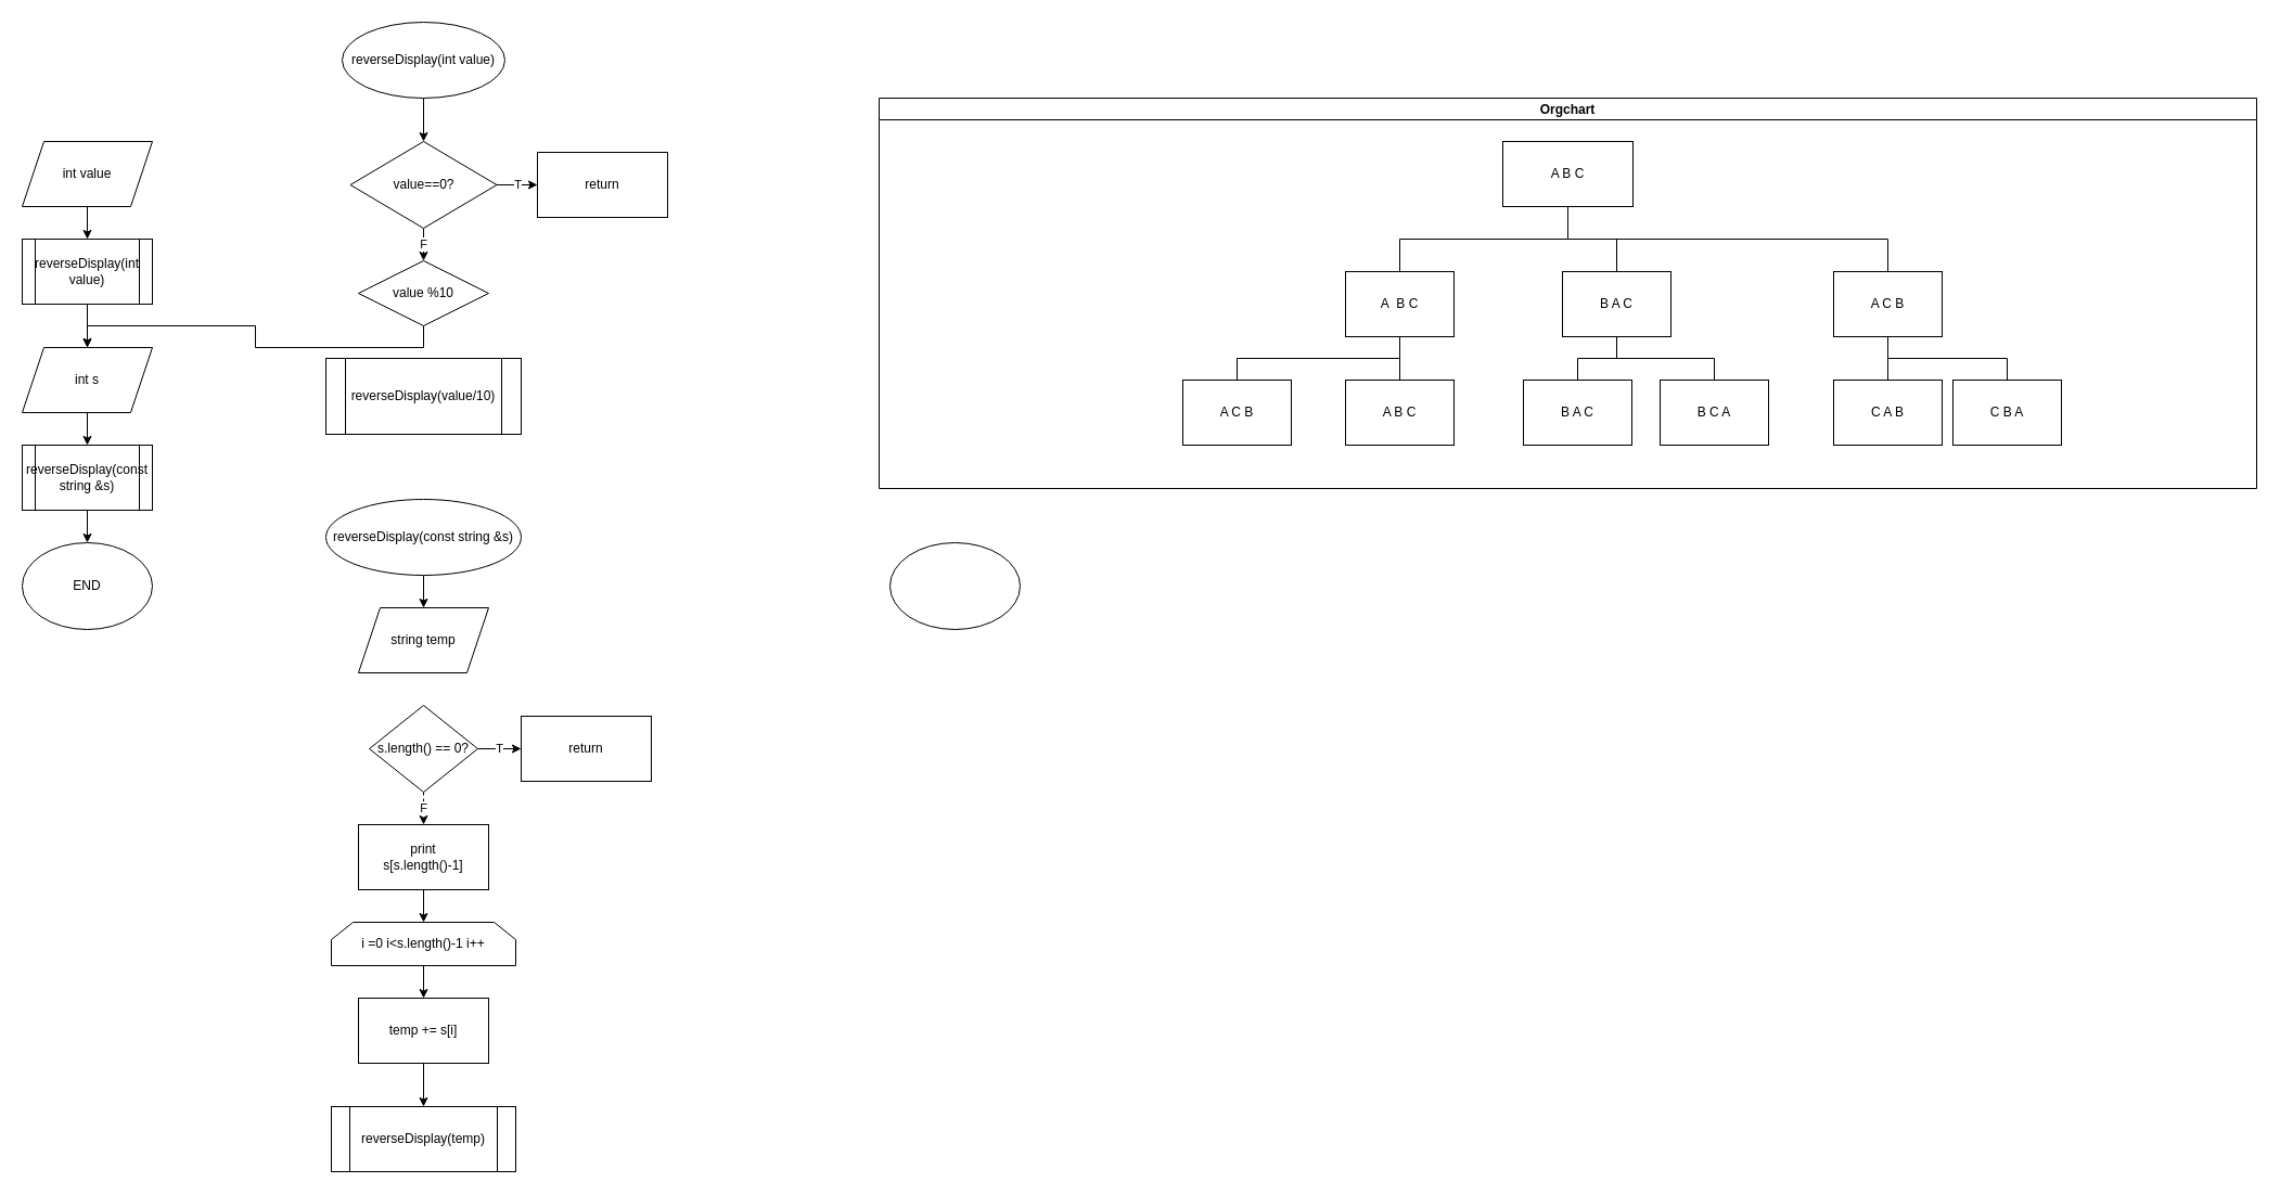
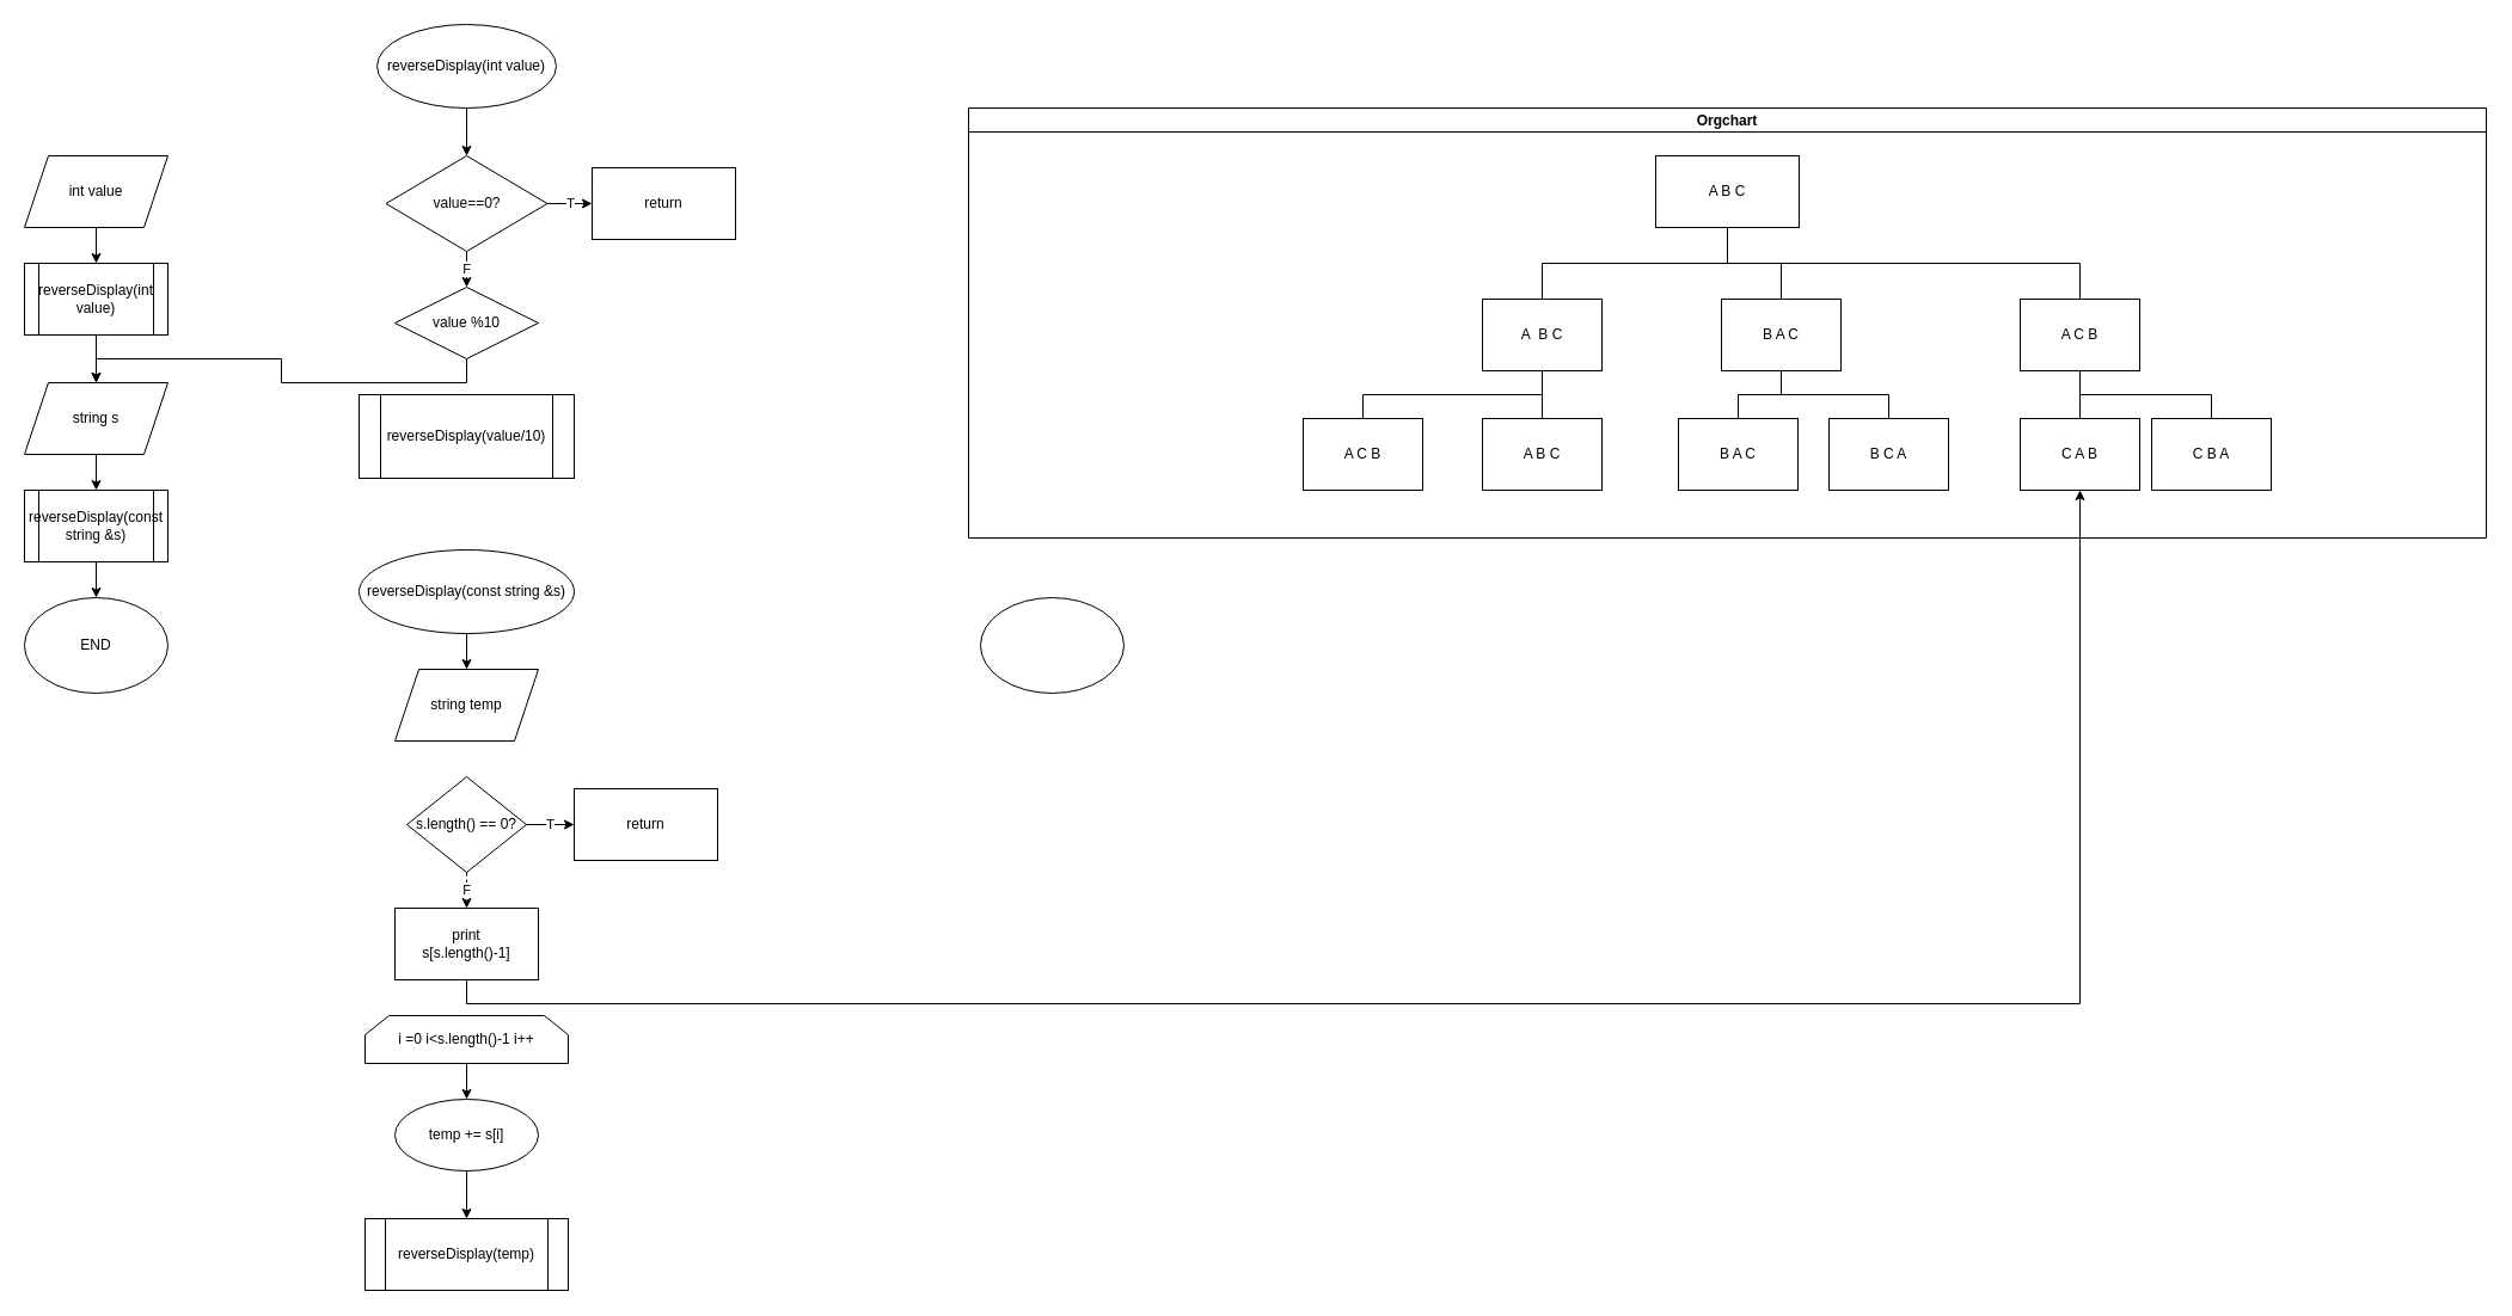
- <mxCell id="15" value="int s" style="shape=parallelogram;perimeter=parallelogramPerimeter;whiteSpace=wrap;html=1;fixedSize=1;" vertex="1" parent="1"><mxGeometry x="20" y="320" width="120" height="60" as="geometry" /></mxCell>
+ <mxCell id="15" value="string s" style="shape=parallelogram;perimeter=parallelogramPerimeter;whiteSpace=wrap;html=1;fixedSize=1;" vertex="1" parent="1"><mxGeometry x="20" y="320" width="120" height="60" as="geometry" /></mxCell>
- <mxCell id="27" style="edgeStyle=orthogonalEdgeStyle;rounded=0;orthogonalLoop=1;jettySize=auto;html=1;exitX=0.5;exitY=1;exitDx=0;exitDy=0;entryX=0.5;entryY=0;entryDx=0;entryDy=0;" edge="1" parent="1" source="28" target="30"><mxGeometry relative="1" as="geometry" /></mxCell>
+ <mxCell id="27" style="edgeStyle=orthogonalEdgeStyle;rounded=0;orthogonalLoop=1;jettySize=auto;html=1;exitX=0.5;exitY=1;exitDx=0;exitDy=0;" edge="1" parent="1" source="28" target="52"><mxGeometry relative="1" as="geometry" /></mxCell>
- <mxCell id="33" value="temp += s[i]" style="rounded=0;whiteSpace=wrap;html=1;" vertex="1" parent="1"><mxGeometry x="330" y="920" width="120" height="60" as="geometry" /></mxCell>
+ <mxCell id="33" value="temp += s[i]" style="ellipse;whiteSpace=wrap;html=1;" vertex="1" parent="1"><mxGeometry x="330" y="920" width="120" height="60" as="geometry" /></mxCell>
